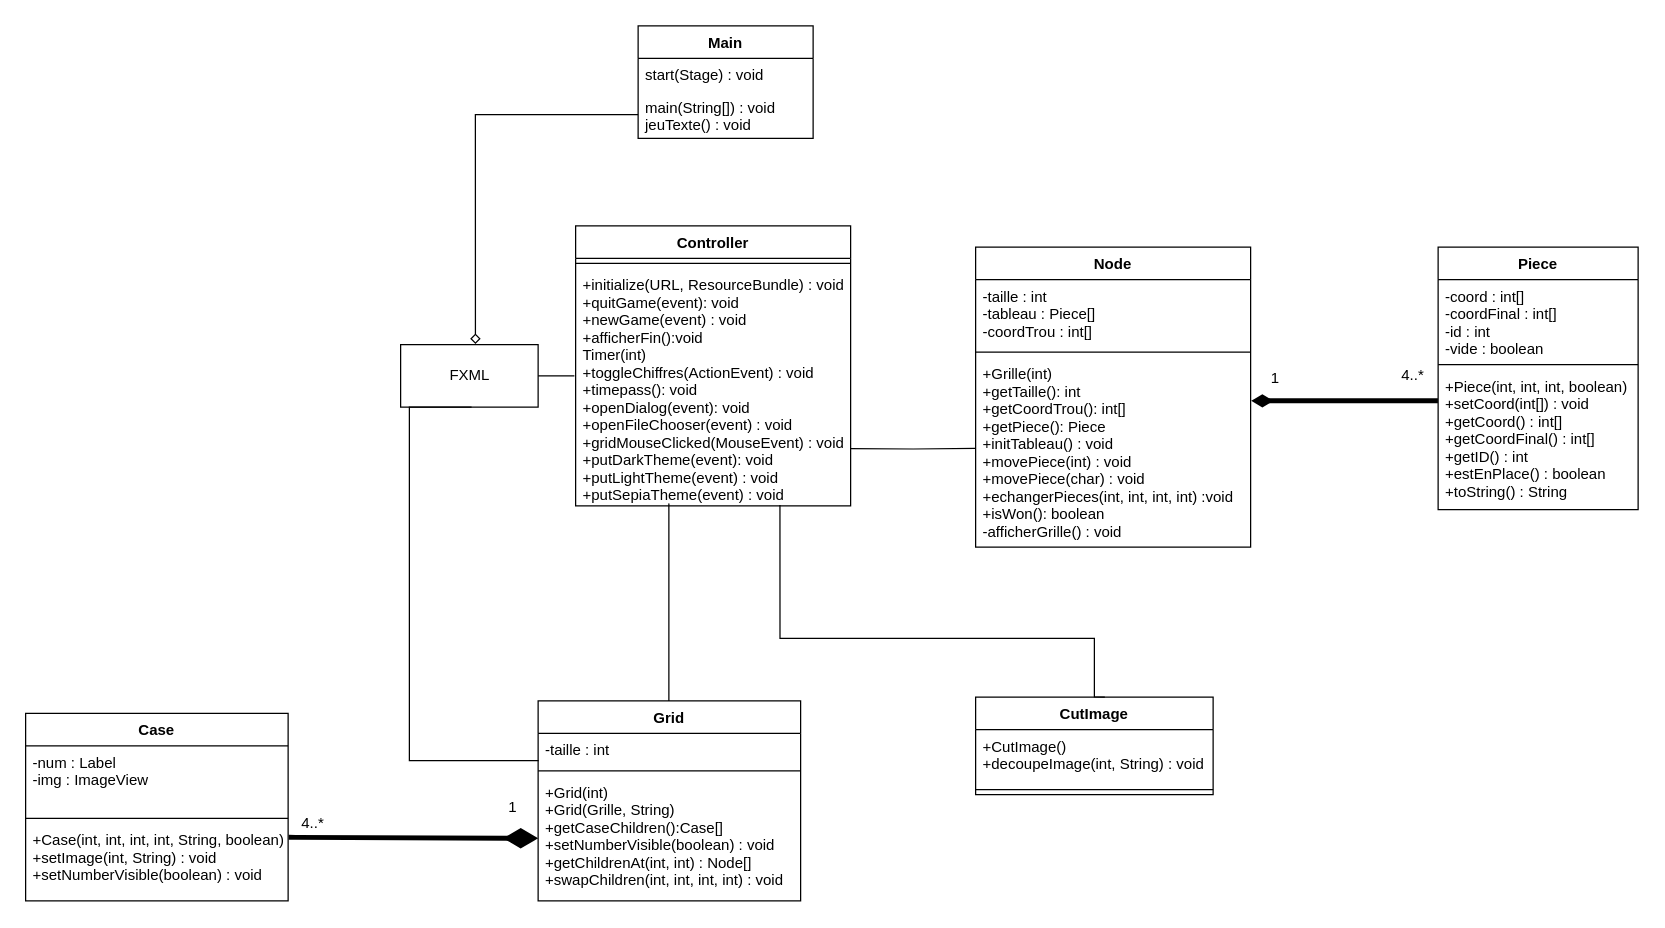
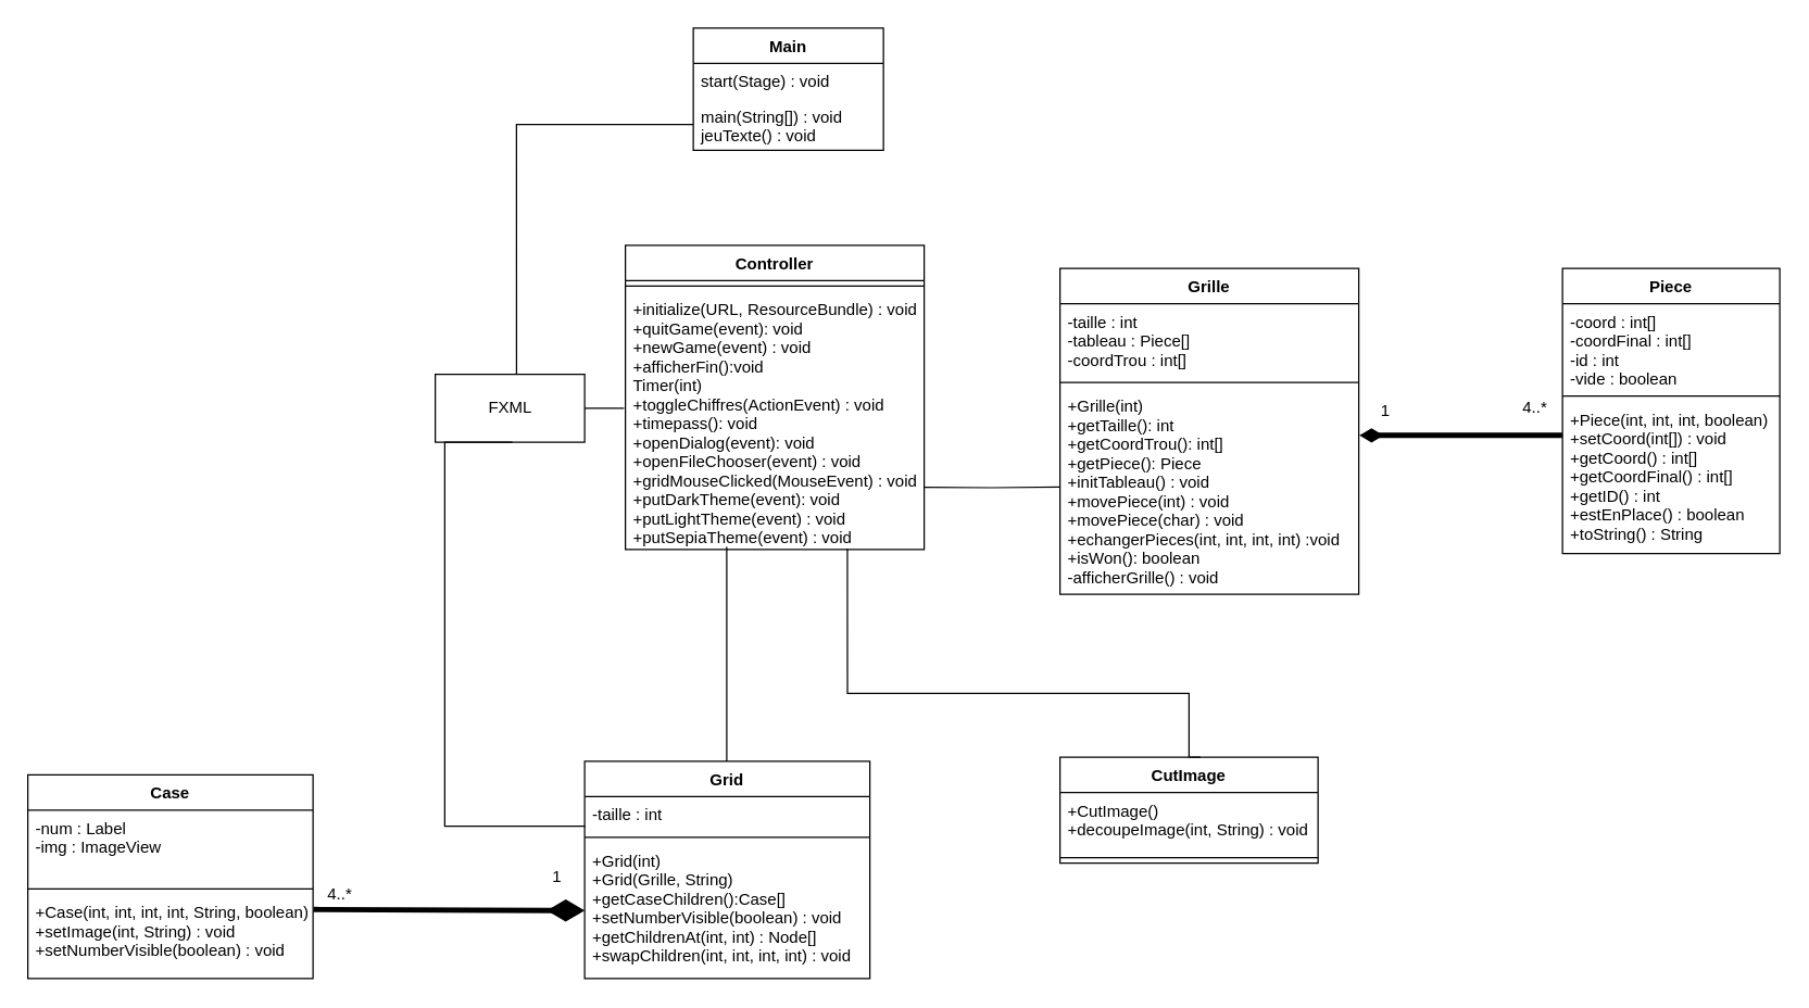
- <mxCell id="5" value="Node" style="swimlane;fontStyle=1;align=center;verticalAlign=top;childLayout=stackLayout;horizontal=1;startSize=26;horizontalStack=0;resizeParent=1;resizeParentMax=0;resizeLast=0;collapsible=1;marginBottom=0;" parent="1" vertex="1"><mxGeometry y="197" width="220" height="240" as="geometry" x="780" /></mxCell>
+ <mxCell id="5" value="Grille" style="swimlane;fontStyle=1;align=center;verticalAlign=top;childLayout=stackLayout;horizontal=1;startSize=26;horizontalStack=0;resizeParent=1;resizeParentMax=0;resizeLast=0;collapsible=1;marginBottom=0;" parent="1" vertex="1"><mxGeometry y="197" width="220" height="240" as="geometry" x="780" /></mxCell>
- <mxCell id="38" style="edgeStyle=orthogonalEdgeStyle;rounded=0;orthogonalLoop=1;jettySize=auto;html=1;endArrow=diamond;endFill=0;entryX=0.544;entryY=-0.01;entryDx=0;entryDy=0;entryPerimeter=0;" parent="1" source="37" target="28" edge="1"><mxGeometry relative="1" as="geometry"><mxPoint x="330" y="270" as="targetPoint" /></mxGeometry></mxCell>
+ <mxCell id="38" style="edgeStyle=orthogonalEdgeStyle;rounded=0;orthogonalLoop=1;jettySize=auto;html=1;endArrow=none;endFill=0;entryX=0.544;entryY=-0.01;entryDx=0;entryDy=0;entryPerimeter=0;" parent="1" source="37" target="28" edge="1"><mxGeometry relative="1" as="geometry"><mxPoint x="330" y="270" as="targetPoint" /></mxGeometry></mxCell>
